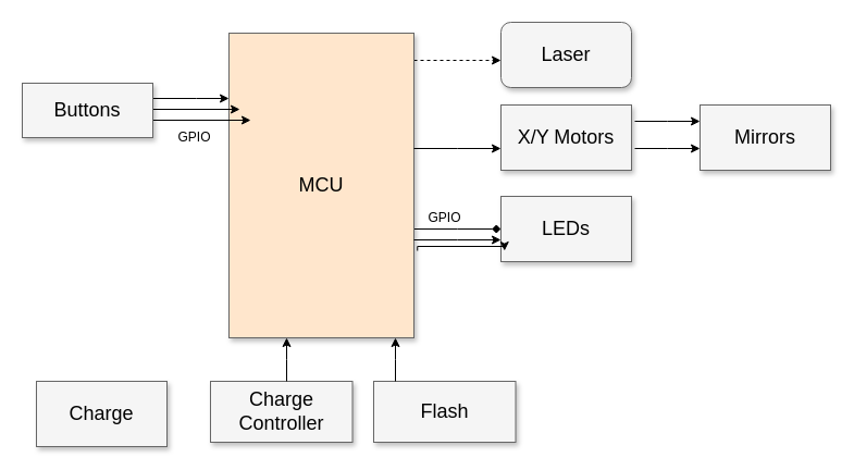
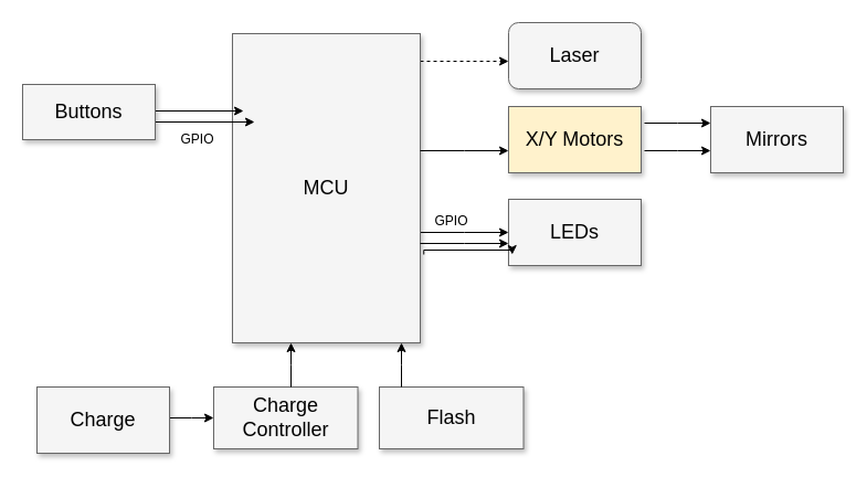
- <mxCell id="8" style="edgeStyle=elbowEdgeStyle;rounded=0;html=1;startArrow=none;startFill=0;jettySize=auto;orthogonalLoop=1;fontSize=18;elbow=vertical;" parent="1" source="23" target="4" edge="1"><mxGeometry relative="1" as="geometry"><Array as="points"><mxPoint x="180" y="90" /></Array><mxPoint x="73" y="86" as="sourcePoint" /></mxGeometry></mxCell>
- <mxCell id="6" value="X/Y Motors" style="whiteSpace=wrap;html=1;shadow=1;fontSize=18;fillColor=#f5f5f5;strokeColor=#666666;" parent="1" vertex="1"><mxGeometry x="460" y="96" width="120" height="60" as="geometry" /></mxCell>
+ <mxCell id="6" value="X/Y Motors" style="whiteSpace=wrap;html=1;shadow=1;fontSize=18;fillColor=#fff2cc;strokeColor=#666666;" parent="1" vertex="1"><mxGeometry x="460" y="96" width="120" height="60" as="geometry" /></mxCell>
- <mxCell id="4" value="MCU" style="whiteSpace=wrap;html=1;shadow=1;fontSize=18;fillColor=#ffe6cc;strokeColor=#666666;" parent="1" vertex="1"><mxGeometry x="210" y="30" width="170" height="280" as="geometry" /></mxCell>
+ <mxCell id="4" value="MCU" style="whiteSpace=wrap;html=1;shadow=1;fontSize=18;fillColor=#f5f5f5;strokeColor=#666666;" parent="1" vertex="1"><mxGeometry x="210" y="30" width="170" height="280" as="geometry" /></mxCell>
- <mxCell id="3" style="edgeStyle=elbowEdgeStyle;rounded=0;html=1;startArrow=none;startFill=0;jettySize=auto;orthogonalLoop=1;fontSize=18;elbow=vertical;endArrow=diamond;" parent="1" source="4" target="7" edge="1"><mxGeometry relative="1" as="geometry" /></mxCell>
+ <mxCell id="3" style="edgeStyle=elbowEdgeStyle;rounded=0;html=1;startArrow=none;startFill=0;jettySize=auto;orthogonalLoop=1;fontSize=18;elbow=vertical;" parent="1" source="4" target="7" edge="1"><mxGeometry relative="1" as="geometry" /></mxCell>
+ <mxCell id="10" style="edgeStyle=elbowEdgeStyle;rounded=0;html=1;startArrow=none;startFill=0;jettySize=auto;orthogonalLoop=1;fontSize=18;elbow=vertical;" parent="1" source="11" target="9" edge="1"><mxGeometry relative="1" as="geometry" /></mxCell>
